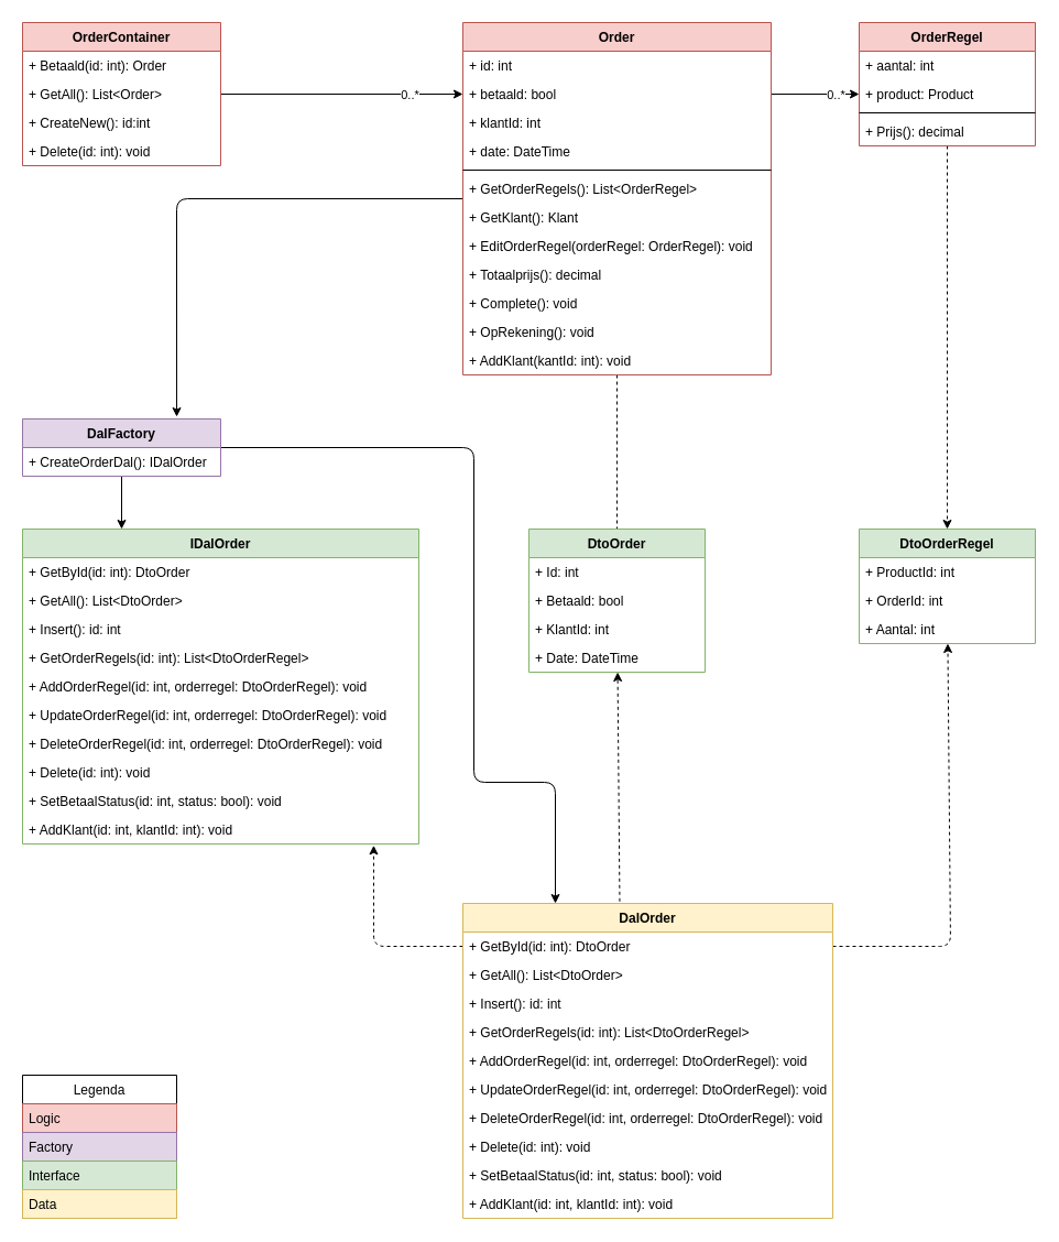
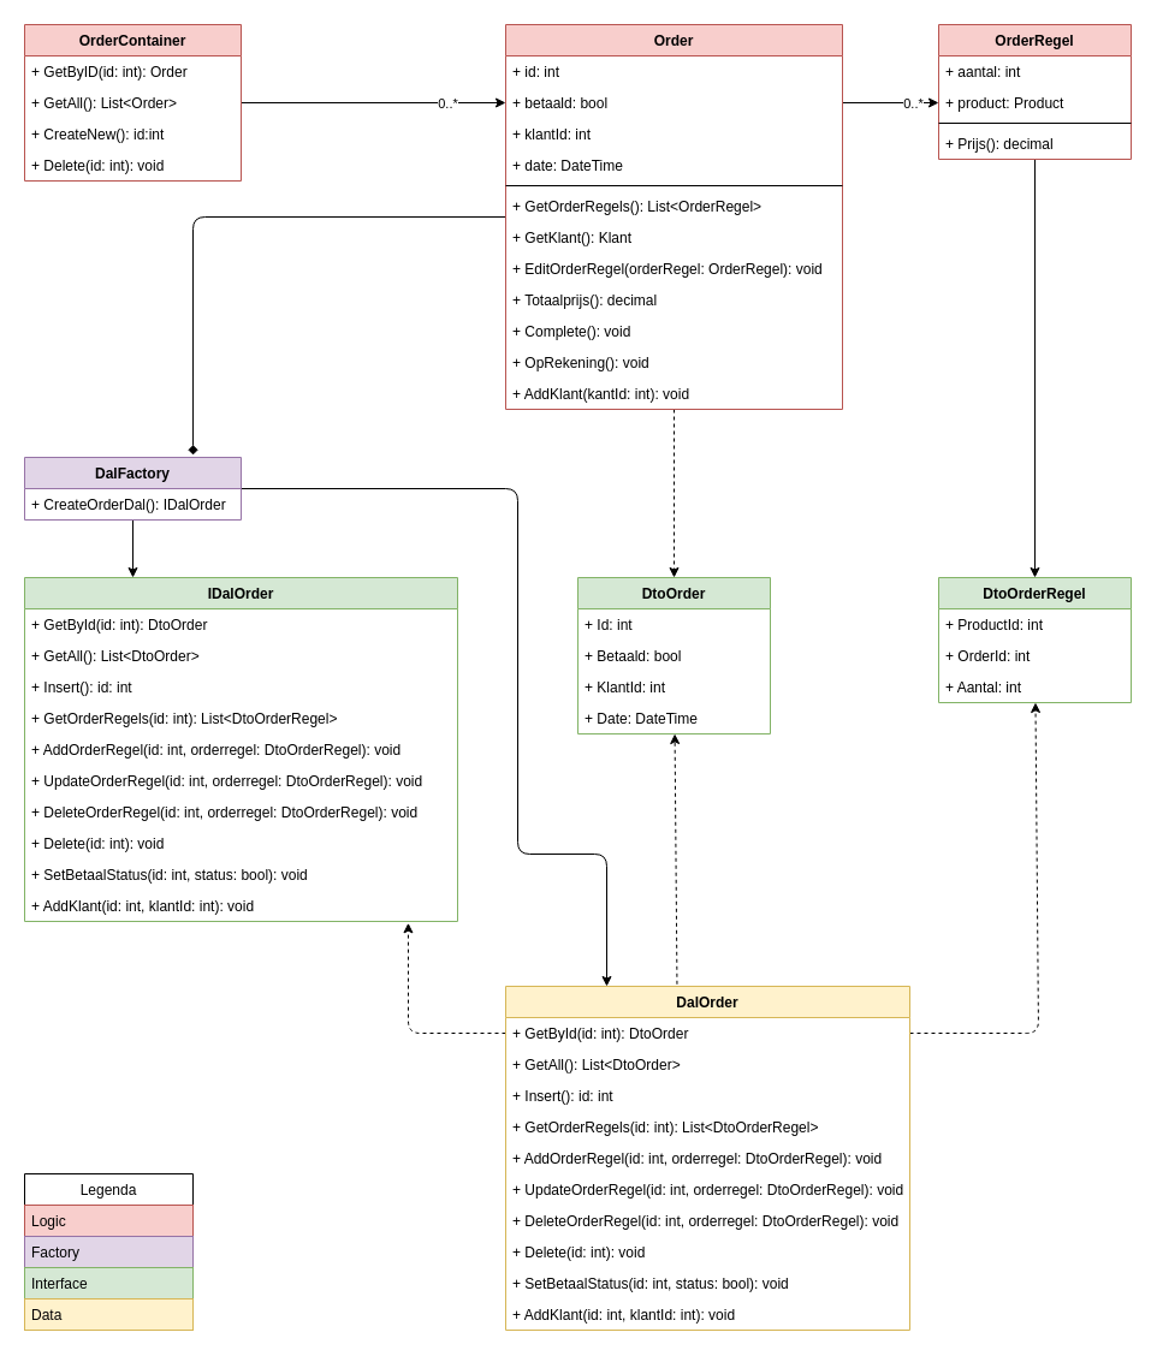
- <mxCell id="7" value="+ Betaald(id: int): Order" style="text;strokeColor=none;fillColor=none;align=left;verticalAlign=top;spacingLeft=4;spacingRight=4;overflow=hidden;rotatable=0;points=[[0,0.5],[1,0.5]];portConstraint=eastwest;" parent="6" vertex="1"><mxGeometry y="26" width="180" height="26" as="geometry" /></mxCell>
+ <mxCell id="7" value="+ GetByID(id: int): Order" style="text;strokeColor=none;fillColor=none;align=left;verticalAlign=top;spacingLeft=4;spacingRight=4;overflow=hidden;rotatable=0;points=[[0,0.5],[1,0.5]];portConstraint=eastwest;" parent="6" vertex="1"><mxGeometry y="26" width="180" height="26" as="geometry" /></mxCell>
- <mxCell id="17" value="" style="endArrow=classic;html=1;dashed=1;" edge="1" parent="1" source="34" target="55"><mxGeometry width="50" height="50" relative="1" as="geometry"><mxPoint x="840" y="230" as="sourcePoint" /><mxPoint x="890" y="180" as="targetPoint" /></mxGeometry></mxCell>
+ <mxCell id="17" value="" style="endArrow=classic;html=1;dashed=0;" edge="1" parent="1" source="34" target="55"><mxGeometry width="50" height="50" relative="1" as="geometry"><mxPoint x="840" y="230" as="sourcePoint" /><mxPoint x="890" y="180" as="targetPoint" /></mxGeometry></mxCell>
- <mxCell id="11" value="" style="endArrow=classic;html=1;entryX=0.778;entryY=-0.038;entryDx=0;entryDy=0;entryPerimeter=0;" parent="1" source="21" target="19" edge="1"><mxGeometry width="50" height="50" relative="1" as="geometry"><mxPoint x="410" y="580" as="sourcePoint" /><mxPoint x="460" y="530" as="targetPoint" /><Array as="points"><mxPoint x="160" y="180" /></Array></mxGeometry></mxCell>
+ <mxCell id="11" value="" style="endArrow=diamond;html=1;entryX=0.778;entryY=-0.038;entryDx=0;entryDy=0;entryPerimeter=0;" parent="1" source="21" target="19" edge="1"><mxGeometry width="50" height="50" relative="1" as="geometry"><mxPoint x="410" y="580" as="sourcePoint" /><mxPoint x="460" y="530" as="targetPoint" /><Array as="points"><mxPoint x="160" y="180" /></Array></mxGeometry></mxCell>
- <mxCell id="12" value="" style="endArrow=none;html=1;dashed=1;" parent="1" source="21" target="50" edge="1"><mxGeometry width="50" height="50" relative="1" as="geometry"><mxPoint x="770" y="610" as="sourcePoint" /><mxPoint x="820" y="560" as="targetPoint" /></mxGeometry></mxCell>
+ <mxCell id="12" value="" style="endArrow=classic;html=1;dashed=1;" parent="1" source="21" target="50" edge="1"><mxGeometry width="50" height="50" relative="1" as="geometry"><mxPoint x="770" y="610" as="sourcePoint" /><mxPoint x="820" y="560" as="targetPoint" /></mxGeometry></mxCell>
